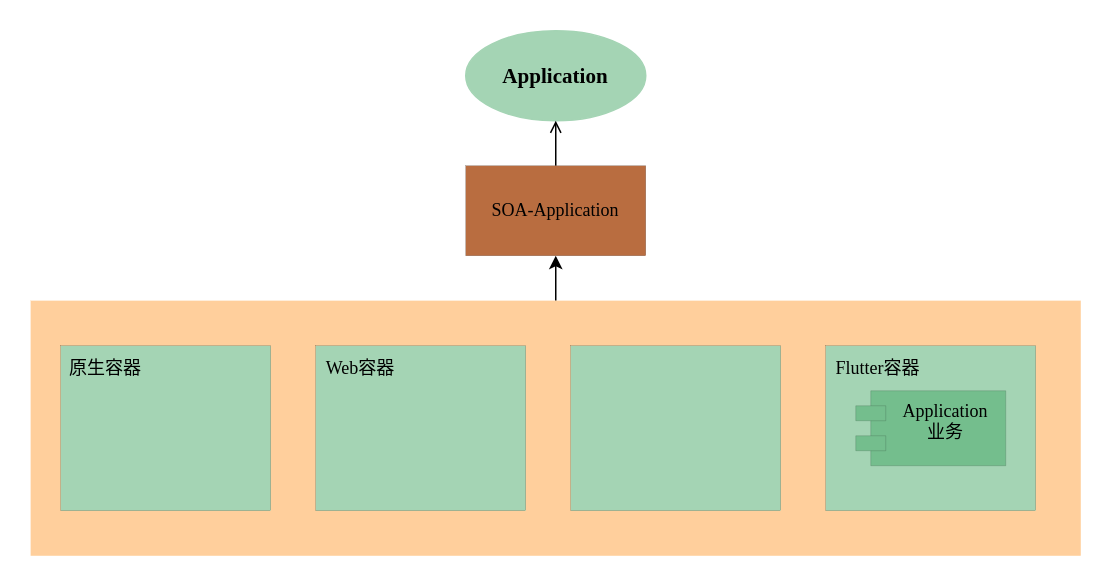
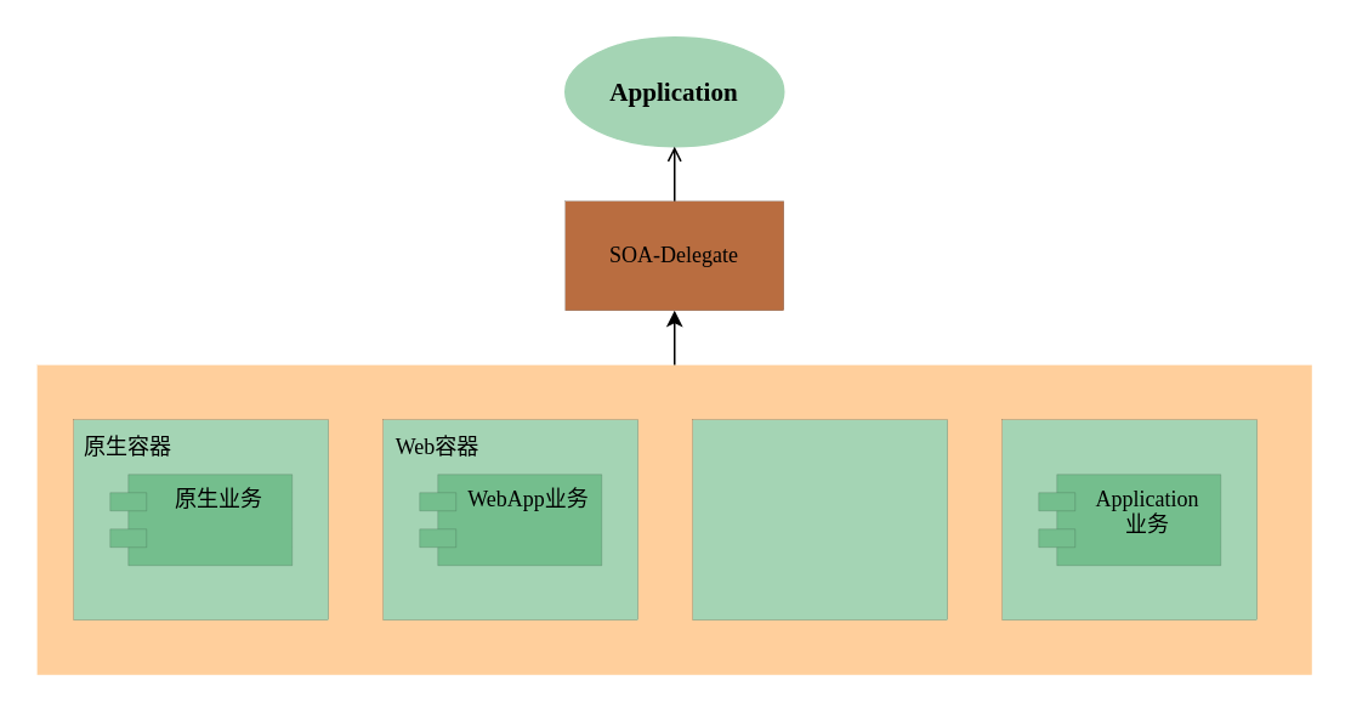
- <mxCell id="6" value="SOA-Application" style="rounded=0;whiteSpace=wrap;html=1;labelBackgroundColor=none;fontFamily=Lucida Console;strokeColor=default;strokeWidth=0;fillColor=#B96D40;" parent="1" vertex="1"><mxGeometry x="310" y="110" width="120" height="60" as="geometry" /></mxCell>
+ <mxCell id="6" value="SOA-Delegate" style="rounded=0;whiteSpace=wrap;html=1;labelBackgroundColor=none;fontFamily=Lucida Console;strokeColor=default;strokeWidth=0;fillColor=#B96D40;" parent="1" vertex="1"><mxGeometry x="310" y="110" width="120" height="60" as="geometry" /></mxCell>
- <mxCell id="20" value="Flutter容器" style="text;html=1;strokeColor=none;fillColor=none;align=center;verticalAlign=middle;whiteSpace=wrap;rounded=0;shadow=0;labelBackgroundColor=none;fontFamily=Lucida Console;" parent="17" vertex="1"><mxGeometry width="70" height="30" as="geometry" /></mxCell>
+ <mxCell id="9" value="原生业务" style="shape=module;align=left;spacingLeft=20;align=center;verticalAlign=top;labelBackgroundColor=none;fontFamily=Lucida Console;strokeColor=default;strokeWidth=0;fillColor=#74BE8D;" parent="7" vertex="1"><mxGeometry x="20" y="30" width="100" height="50" as="geometry" /></mxCell>
+ <mxCell id="13" value="WebApp业务" style="shape=module;align=left;spacingLeft=20;align=center;verticalAlign=top;labelBackgroundColor=none;fontFamily=Lucida Console;strokeColor=default;strokeWidth=0;fillColor=#74BE8D;" parent="11" vertex="1"><mxGeometry x="20" y="30" width="100" height="50" as="geometry" /></mxCell>
